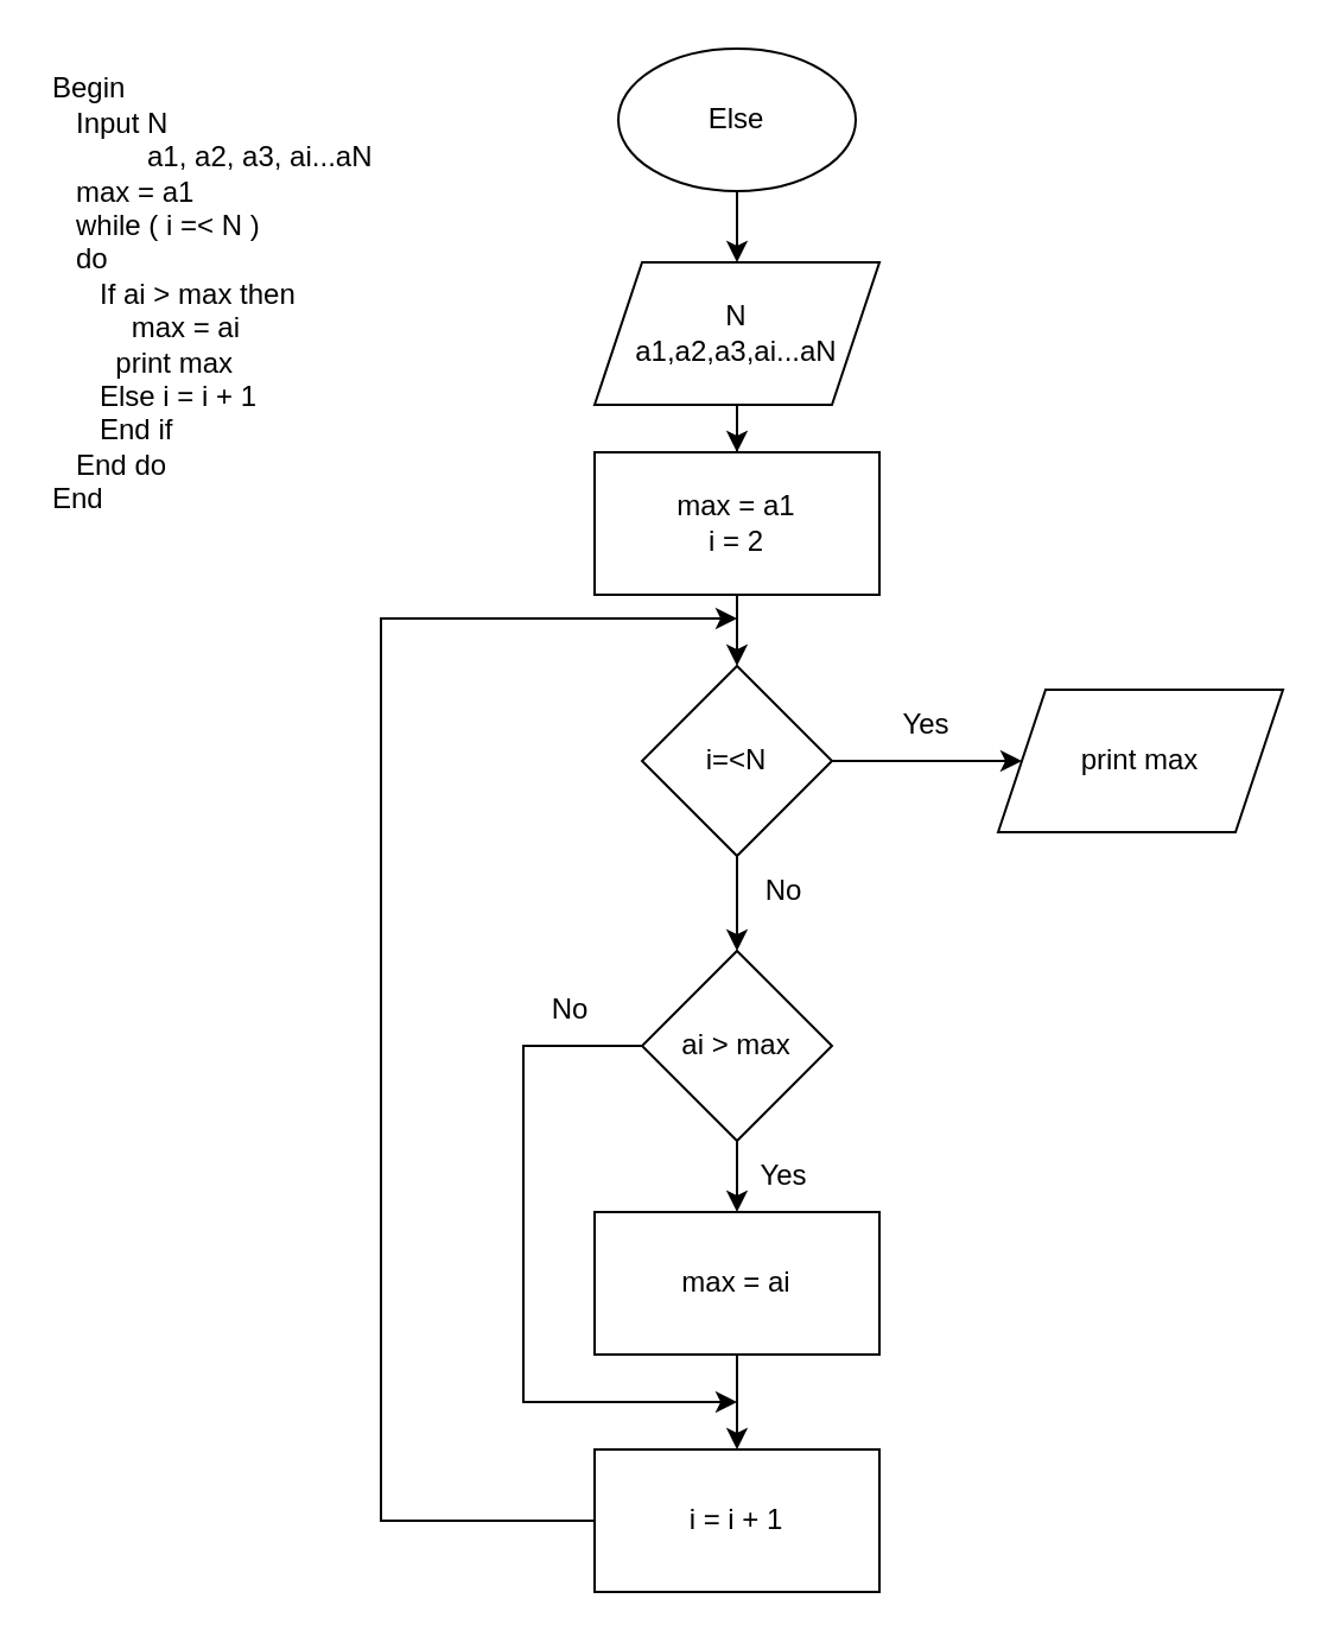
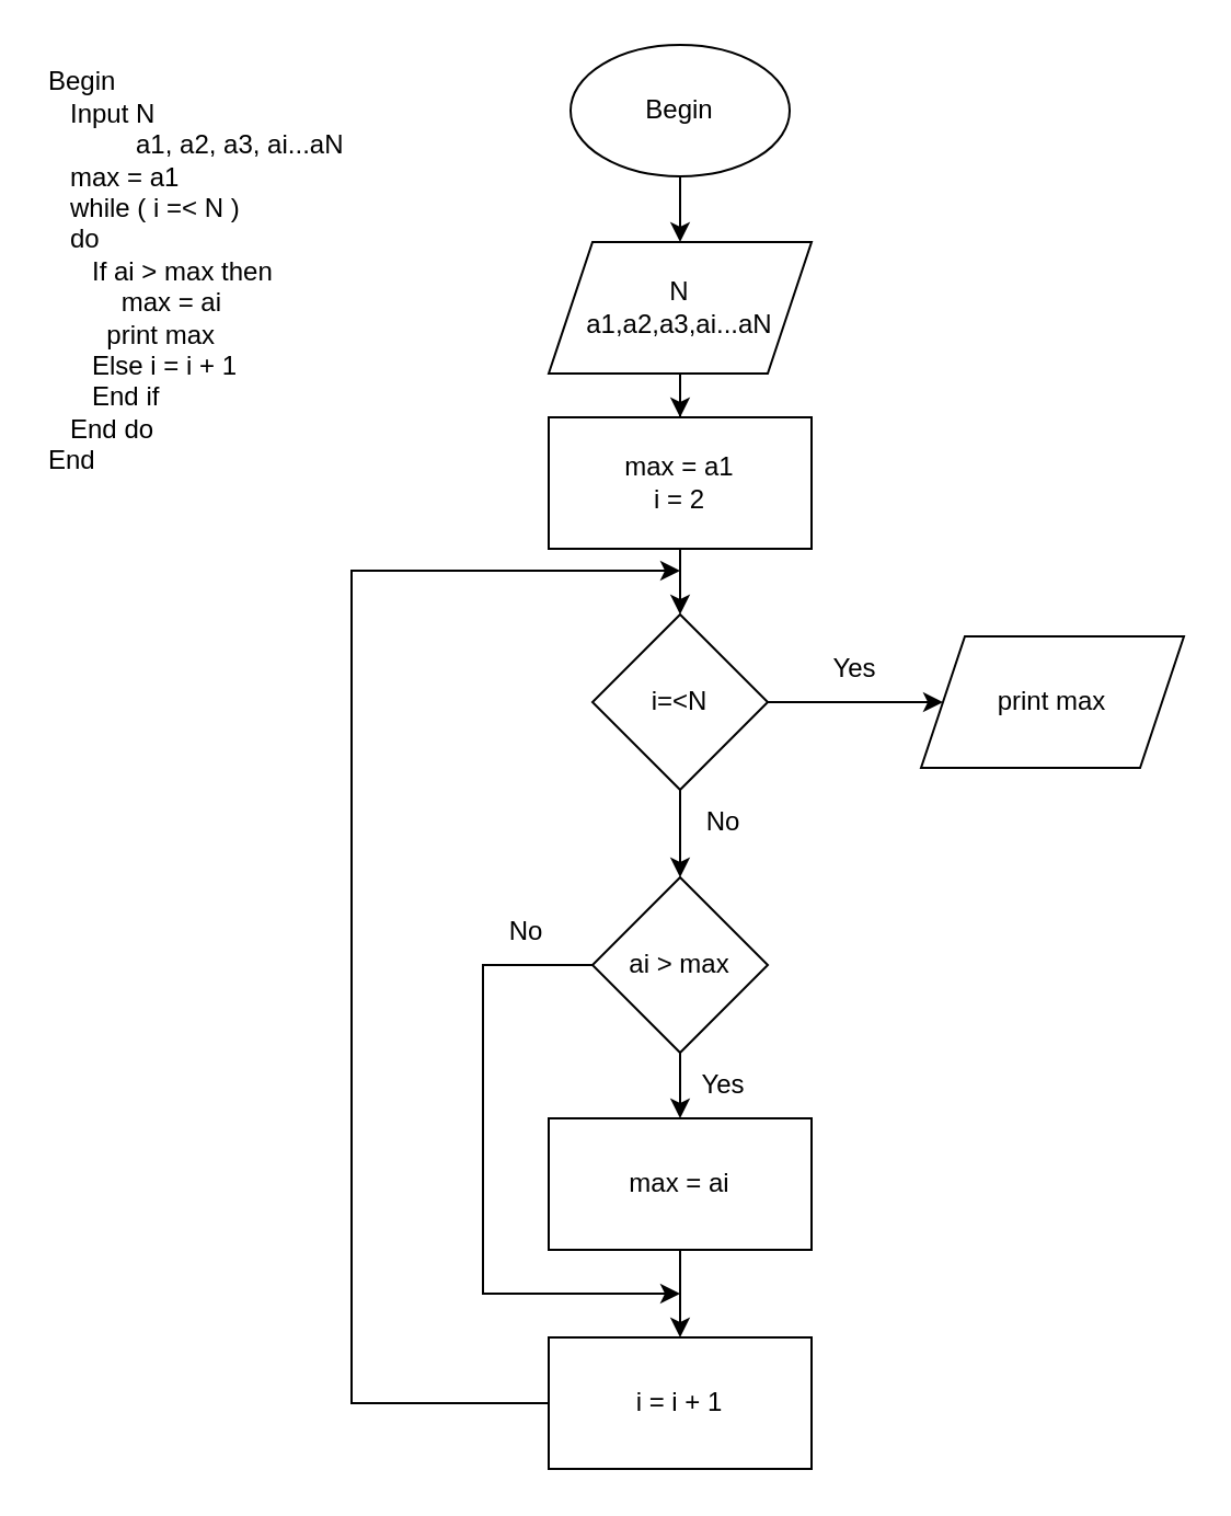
- <mxCell id="4" value="Else" style="ellipse;whiteSpace=wrap;html=1;" vertex="1" parent="1"><mxGeometry x="260" y="20" width="100" height="60" as="geometry" /></mxCell>
+ <mxCell id="4" value="Begin" style="ellipse;whiteSpace=wrap;html=1;" vertex="1" parent="1"><mxGeometry x="260" y="20" width="100" height="60" as="geometry" /></mxCell>
